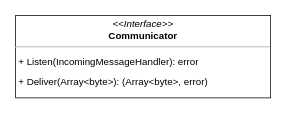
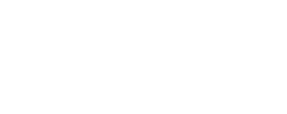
- <mxCell id="2" value="&lt;p style=&quot;margin: 4px 0px 0px ; text-align: center ; font-size: 13px&quot;&gt;&lt;font style=&quot;font-size: 13px&quot;&gt;&lt;i style=&quot;font-size: 13px&quot;&gt;&amp;lt;&amp;lt;Interface&amp;gt;&amp;gt;&lt;/i&gt;&lt;br style=&quot;font-size: 13px&quot;&gt;&lt;b style=&quot;font-size: 13px&quot;&gt;Communicator&lt;/b&gt;&lt;/font&gt;&lt;/p&gt;&lt;hr style=&quot;font-size: 13px&quot;&gt;&lt;p style=&quot;margin: 0px 0px 0px 4px ; font-size: 13px&quot;&gt;&lt;font style=&quot;font-size: 13px ; line-height: 200%&quot;&gt;+ Listen(IncomingMessageHandler): error&lt;br style=&quot;font-size: 13px&quot;&gt;+ Deliver(Array&amp;lt;byte&amp;gt;): (Array&amp;lt;byte&amp;gt;, error)&lt;/font&gt;&lt;/p&gt;" style="verticalAlign=top;align=left;overflow=fill;fontSize=13;fontFamily=Helvetica;html=1;" parent="1" vertex="1"><mxGeometry x="20" y="20" width="340" height="110" as="geometry" /></mxCell>
